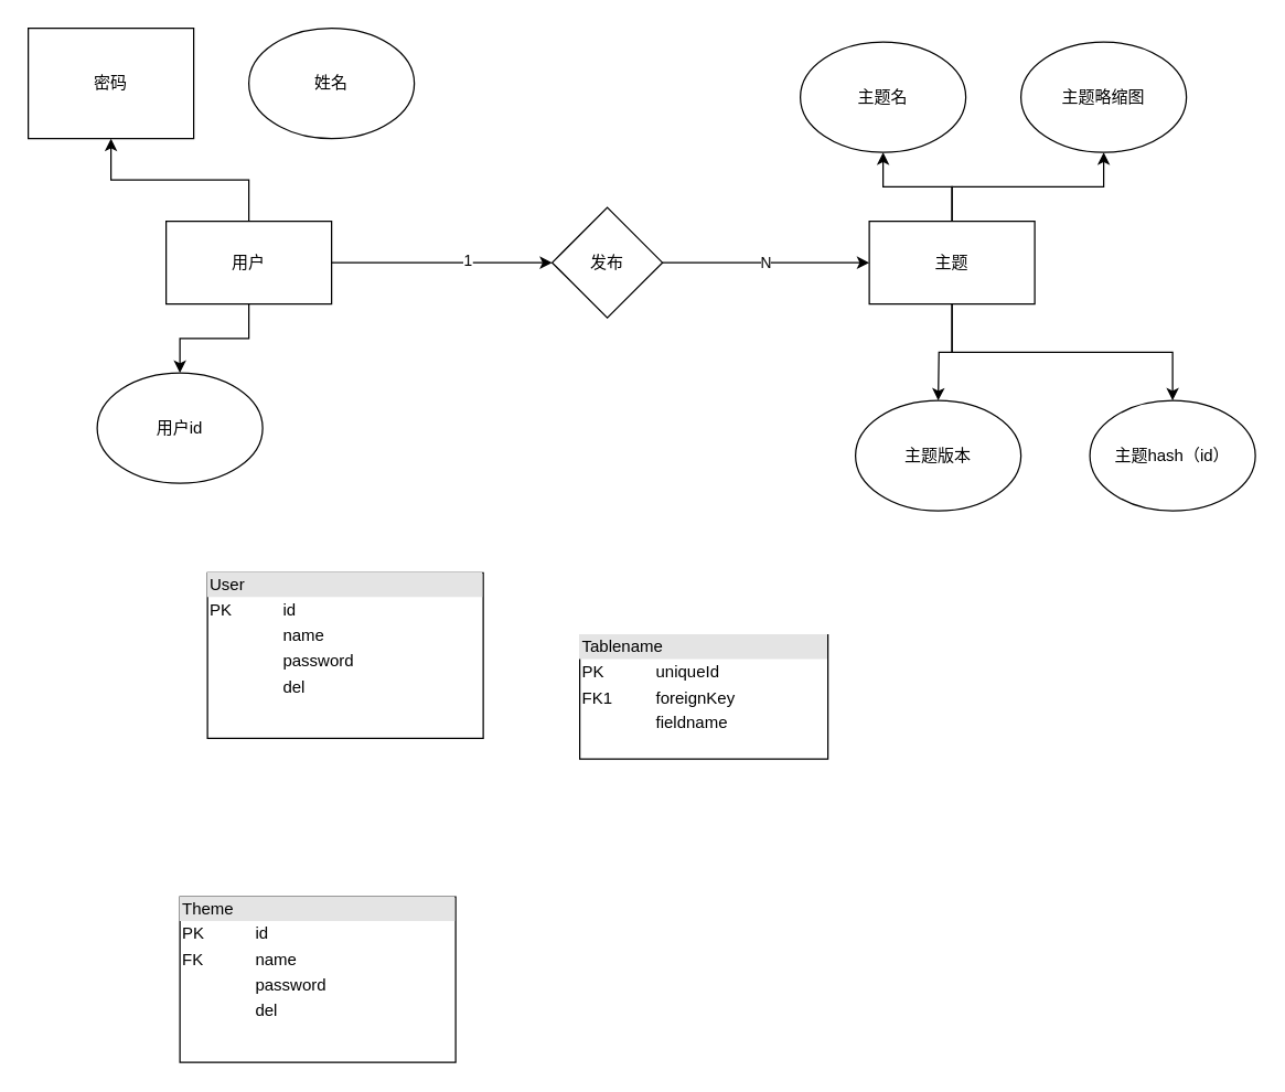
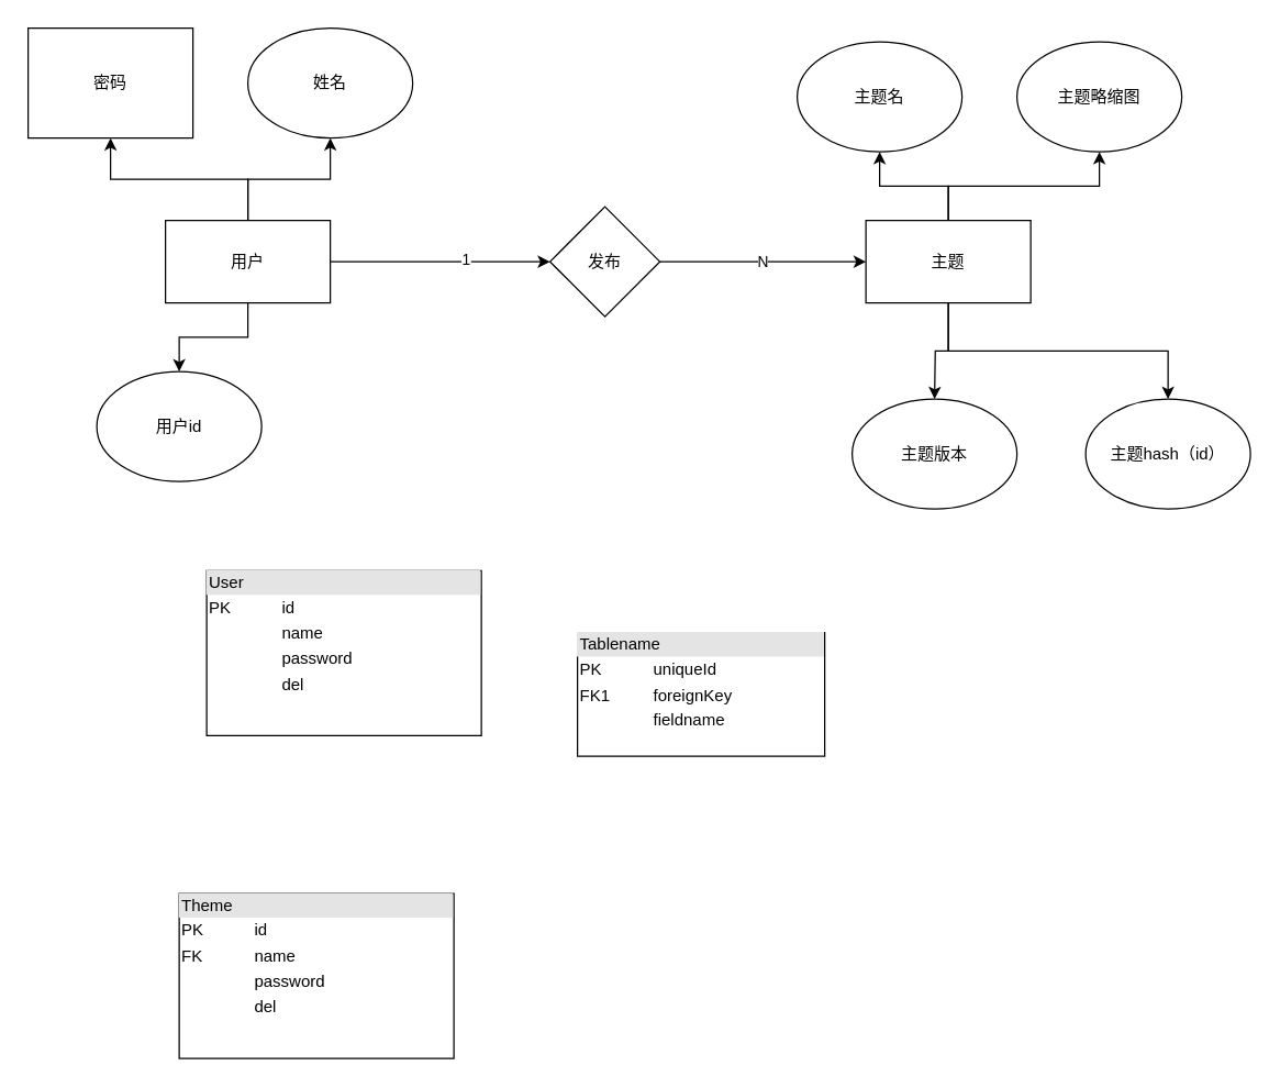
+ <mxCell id="9" style="edgeStyle=orthogonalEdgeStyle;rounded=0;orthogonalLoop=1;jettySize=auto;html=1;entryX=0.5;entryY=1;entryDx=0;entryDy=0;" edge="1" parent="1" source="11" target="12"><mxGeometry relative="1" as="geometry" /></mxCell>
